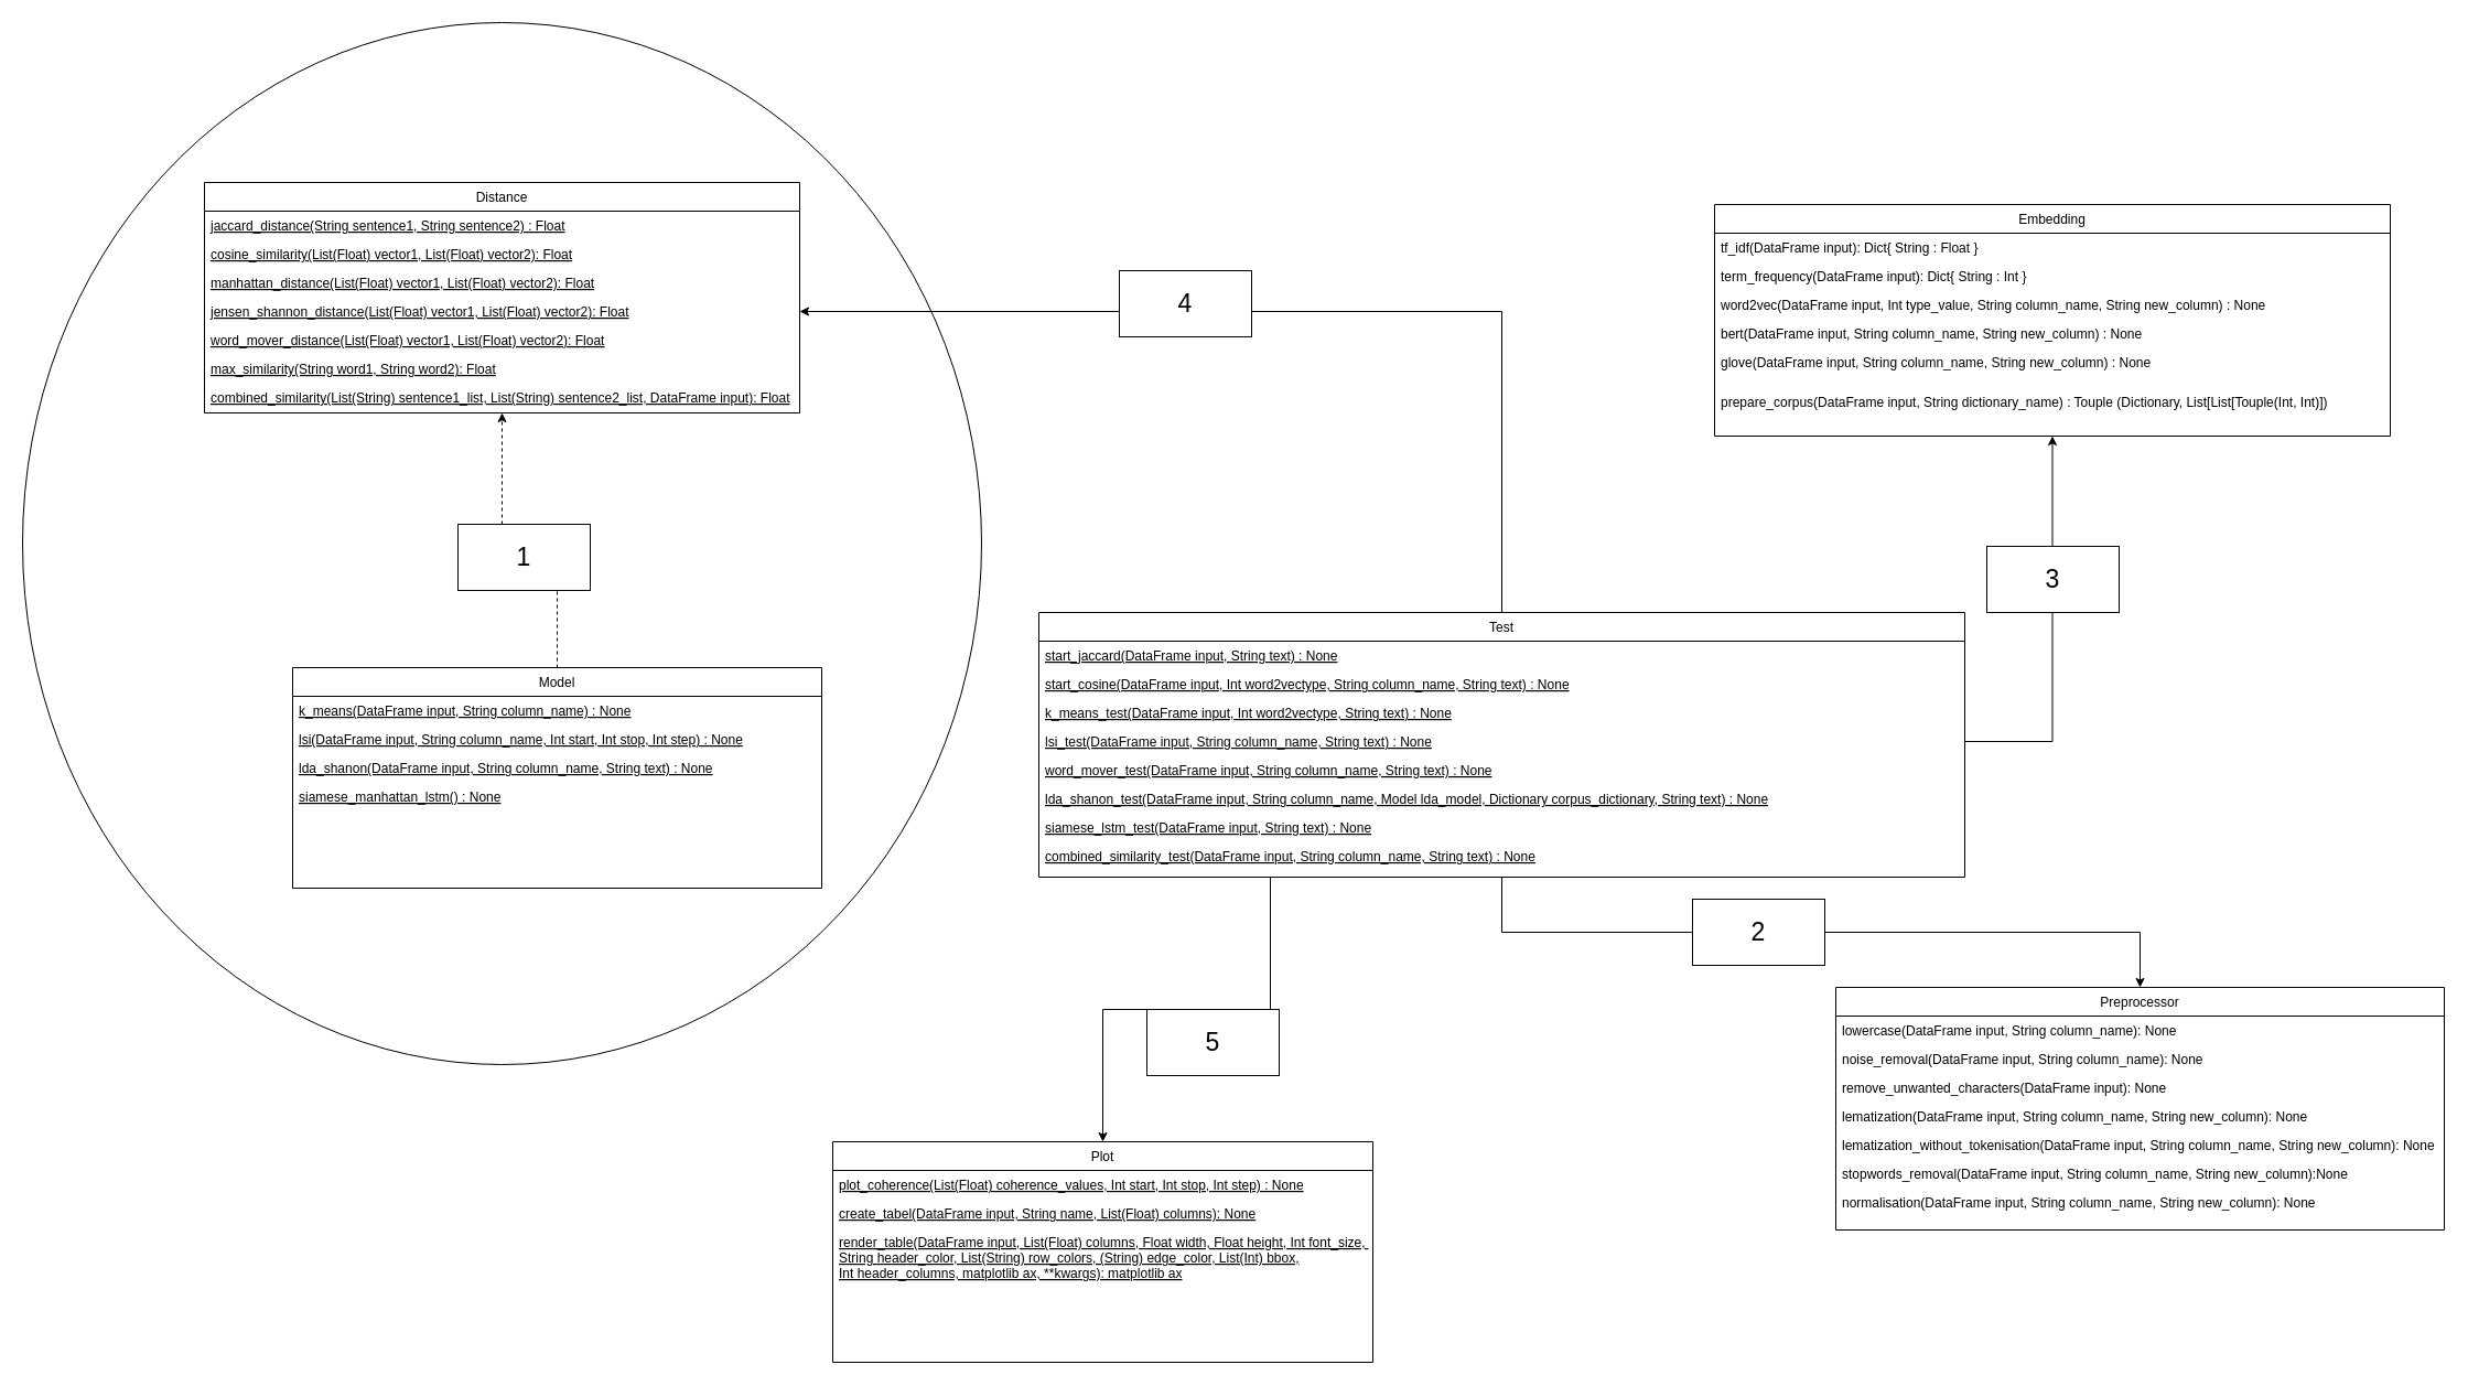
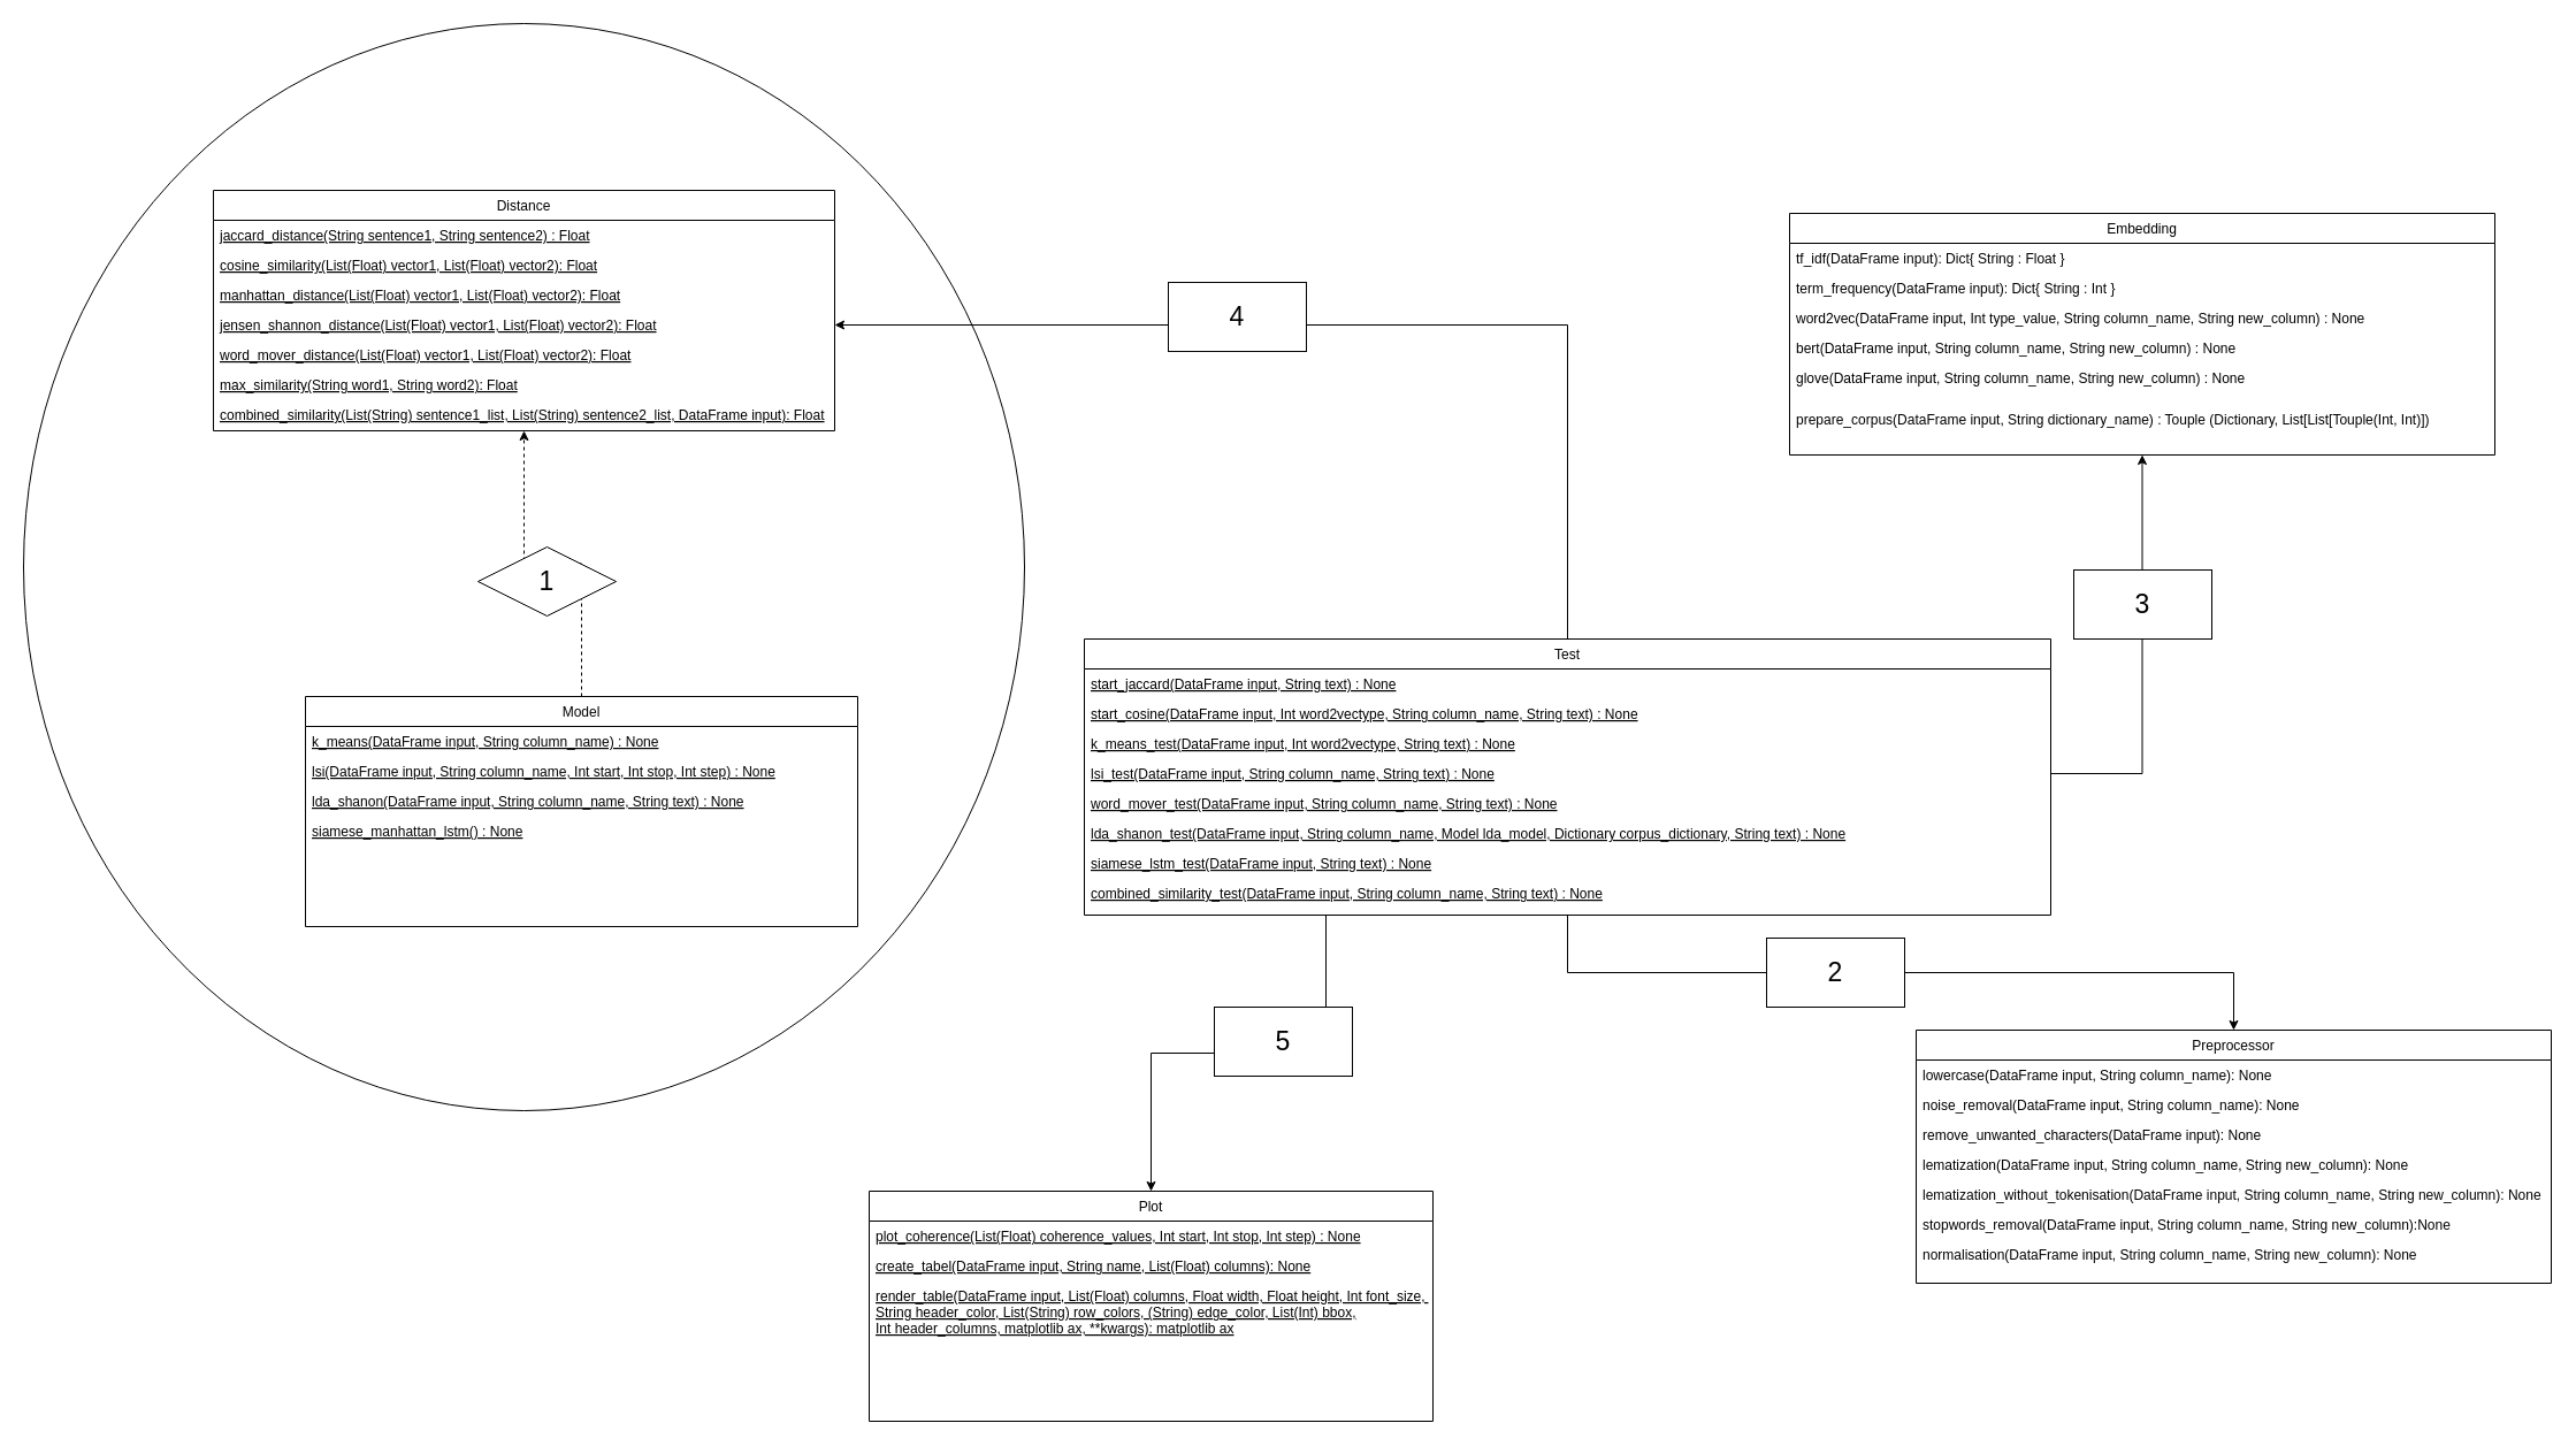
- <mxCell id="39" value="&lt;font style=&quot;font-size: 23px&quot;&gt;1&lt;/font&gt;" style="rounded=0;whiteSpace=wrap;html=1;" vertex="1" parent="1"><mxGeometry x="415" y="475" width="120" height="60" as="geometry" /></mxCell>
+ <mxCell id="39" value="&lt;font style=&quot;font-size: 23px&quot;&gt;1&lt;/font&gt;" style="rhombus;whiteSpace=wrap;html=1;" vertex="1" parent="1"><mxGeometry x="415" y="475" width="120" height="60" as="geometry" /></mxCell>
- <mxCell id="53" value="&lt;font style=&quot;font-size: 23px&quot;&gt;5&lt;/font&gt;" style="rounded=0;whiteSpace=wrap;html=1;" vertex="1" parent="1"><mxGeometry x="1040" y="915" width="120" height="60" as="geometry" /></mxCell>
+ <mxCell id="53" value="&lt;font style=&quot;font-size: 23px&quot;&gt;5&lt;/font&gt;" style="rounded=0;whiteSpace=wrap;html=1;" vertex="1" parent="1"><mxGeometry x="1055" y="875" width="120" height="60" as="geometry" /></mxCell>
